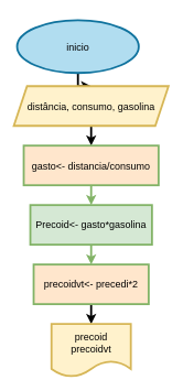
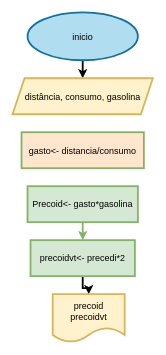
- <mxCell id="3" value="inicio" style="ellipse;whiteSpace=wrap;html=1;strokeWidth=3;fontSize=15;fontStyle=0;fillColor=#b1ddf0;strokeColor=#10739e;" vertex="1" parent="1"><mxGeometry x="25" y="30" width="184" height="80" as="geometry" /></mxCell>
+ <mxCell id="3" value="inicio" style="ellipse;whiteSpace=wrap;html=1;strokeWidth=3;fontSize=15;fontStyle=0;fillColor=#b1ddf0;strokeColor=#10739e;" vertex="1" parent="1"><mxGeometry x="45" y="20" width="184" height="80" as="geometry" /></mxCell>
- <mxCell id="4" value="" style="edgeStyle=orthogonalEdgeStyle;rounded=0;orthogonalLoop=1;jettySize=auto;html=1;strokeWidth=3;fontSize=15;fontStyle=0" edge="1" parent="1" source="5" target="7"><mxGeometry relative="1" as="geometry" /></mxCell>
- <mxCell id="6" value="" style="edgeStyle=orthogonalEdgeStyle;rounded=0;orthogonalLoop=1;jettySize=auto;html=1;fontSize=15;strokeWidth=3;fillColor=#d5e8d4;strokeColor=#82b366;" edge="1" parent="1" source="7" target="9"><mxGeometry relative="1" as="geometry" /></mxCell>
- <mxCell id="11" value="precoidvt&amp;lt;- precedi*2" style="whiteSpace=wrap;html=1;fontSize=15;rounded=0;strokeWidth=3;fontStyle=0;fillColor=#ffe6cc;strokeColor=#82b366;" vertex="1" parent="1"><mxGeometry x="50" y="400" width="174" height="60" as="geometry" /></mxCell>
+ <mxCell id="11" value="precoidvt&amp;lt;- precedi*2" style="whiteSpace=wrap;html=1;fontSize=15;rounded=0;strokeWidth=3;fontStyle=0;fillColor=#d5e8d4;strokeColor=#82b366;" vertex="1" parent="1"><mxGeometry x="50" y="400" width="174" height="60" as="geometry" /></mxCell>
- <mxCell id="12" value="precoid&lt;br&gt;precoidvt" style="shape=document;whiteSpace=wrap;html=1;boundedLbl=1;strokeWidth=3;fontSize=15;fillColor=#fff2cc;strokeColor=#d6b656;" vertex="1" parent="1"><mxGeometry x="77" y="490" width="120" height="80" as="geometry" /></mxCell>
+ <mxCell id="12" value="precoid&lt;br&gt;precoidvt" style="shape=document;whiteSpace=wrap;html=1;boundedLbl=1;strokeWidth=3;fontSize=15;fillColor=#fff2cc;strokeColor=#d6b656;" vertex="1" parent="1"><mxGeometry x="87" y="490" width="120" height="80" as="geometry" /></mxCell>
